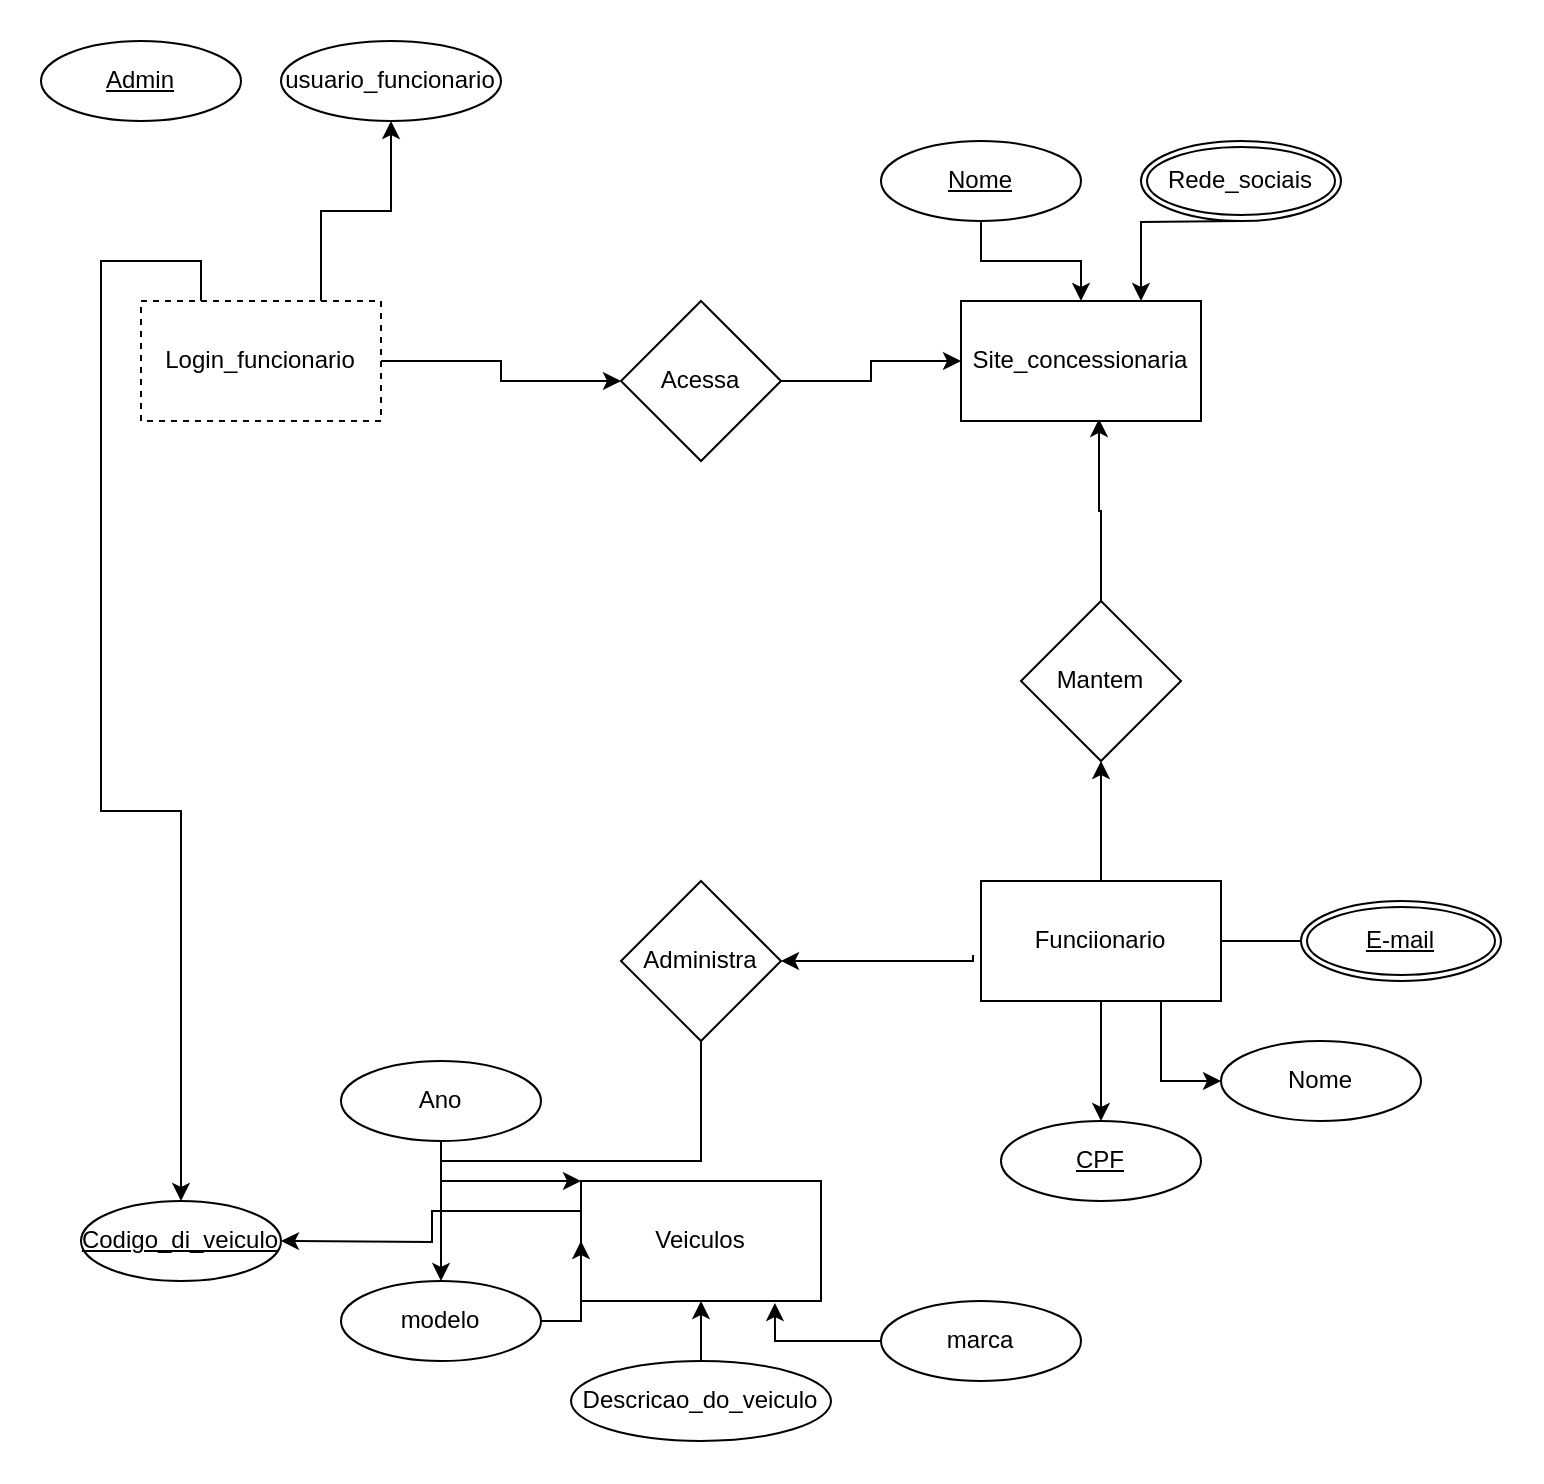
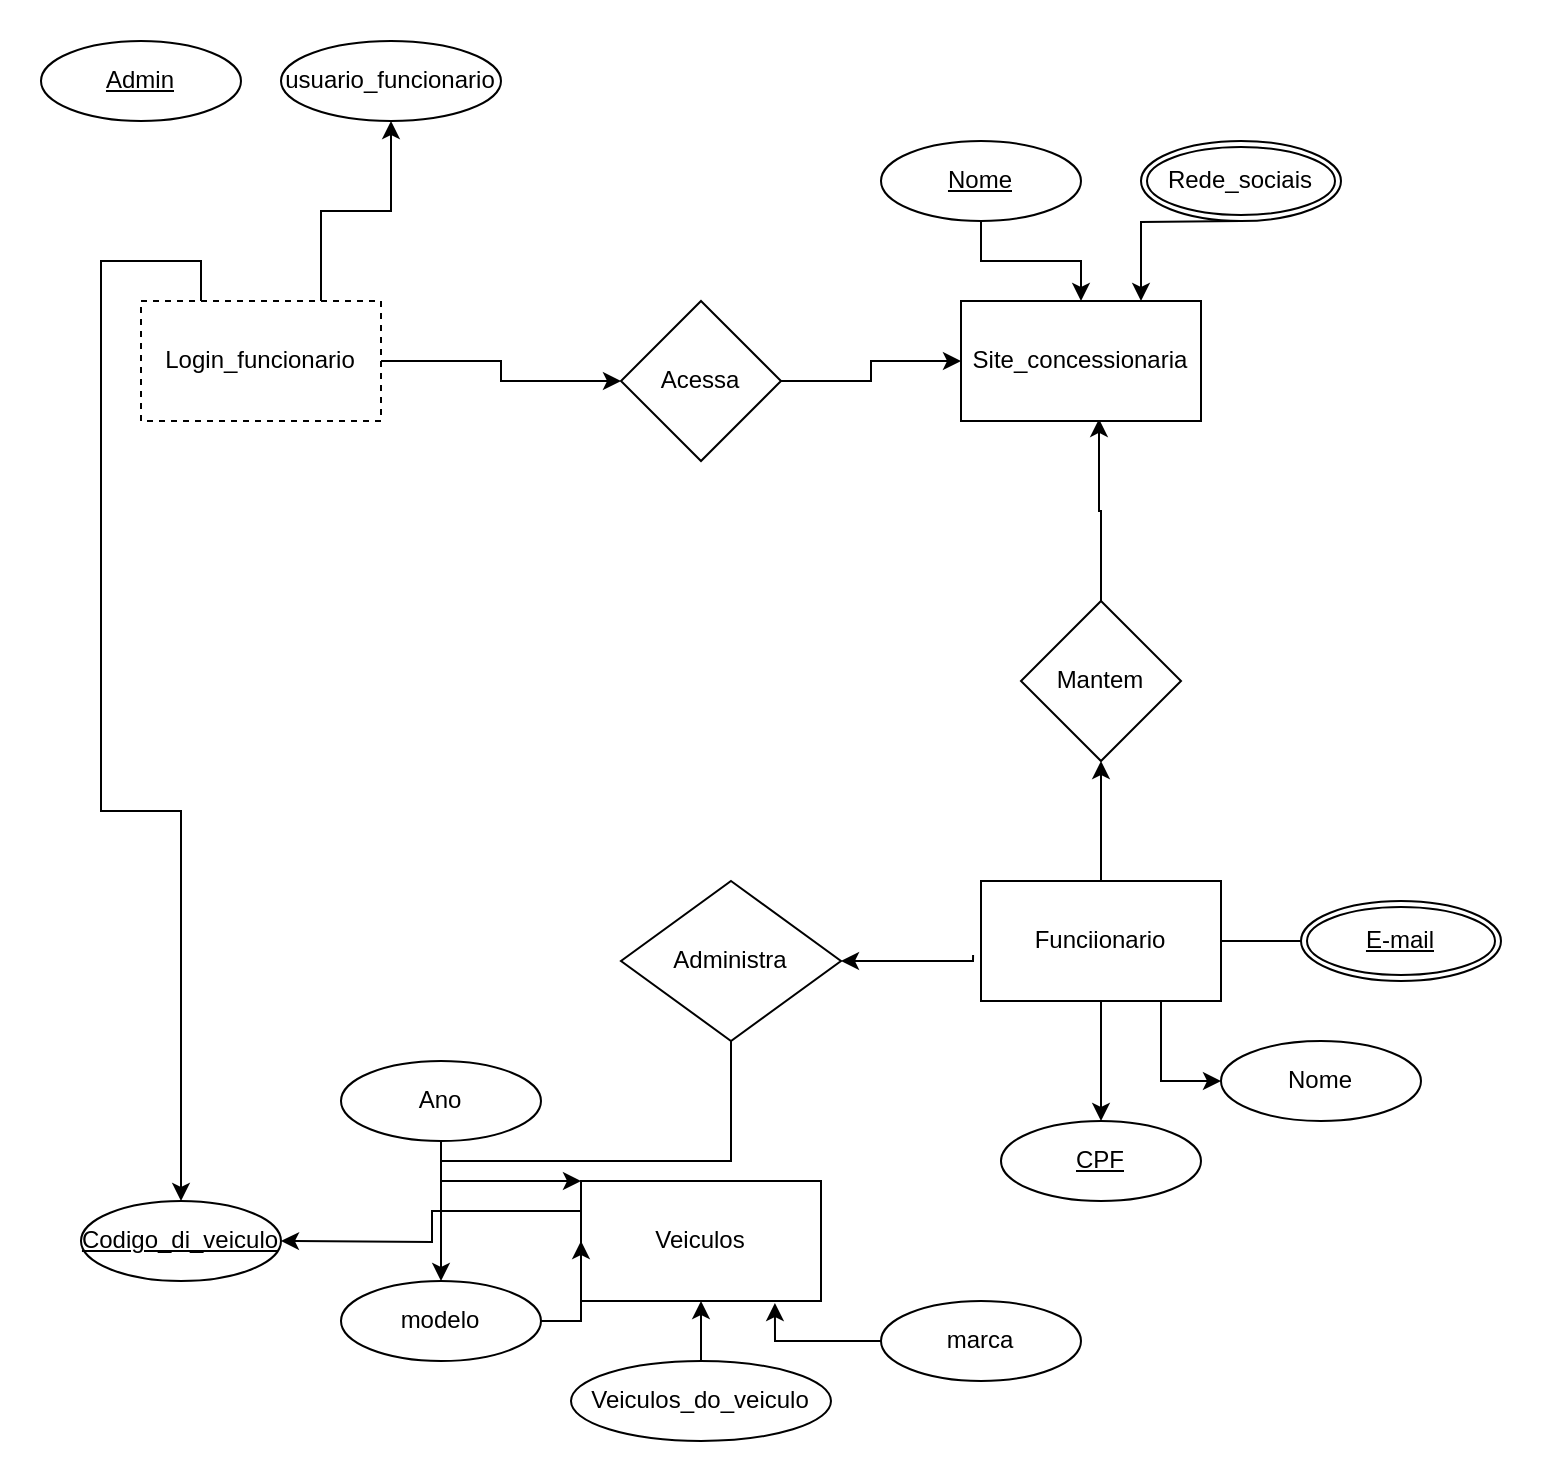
- <mxCell id="17" value="Administra" style="rhombus;whiteSpace=wrap;html=1;" vertex="1" parent="1"><mxGeometry x="310" y="440" width="80" height="80" as="geometry" /></mxCell>
+ <mxCell id="17" value="Administra" style="rhombus;whiteSpace=wrap;html=1;" vertex="1" parent="1"><mxGeometry x="310" y="440" width="110" height="80" as="geometry" /></mxCell>
- <mxCell id="33" value="Descricao_do_veiculo" style="ellipse;whiteSpace=wrap;html=1;align=center;" vertex="1" parent="1"><mxGeometry x="285" y="680" width="130" height="40" as="geometry" /></mxCell>
+ <mxCell id="33" value="Veiculos_do_veiculo" style="ellipse;whiteSpace=wrap;html=1;align=center;" vertex="1" parent="1"><mxGeometry x="285" y="680" width="130" height="40" as="geometry" /></mxCell>
